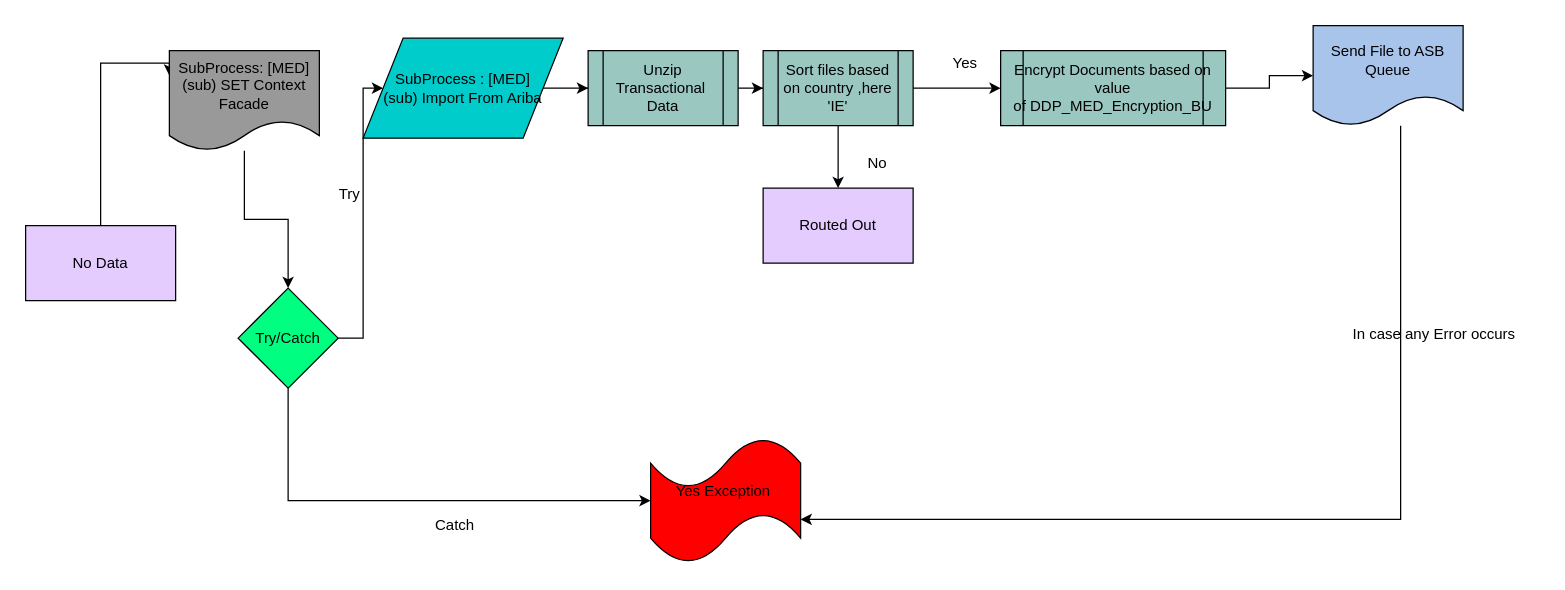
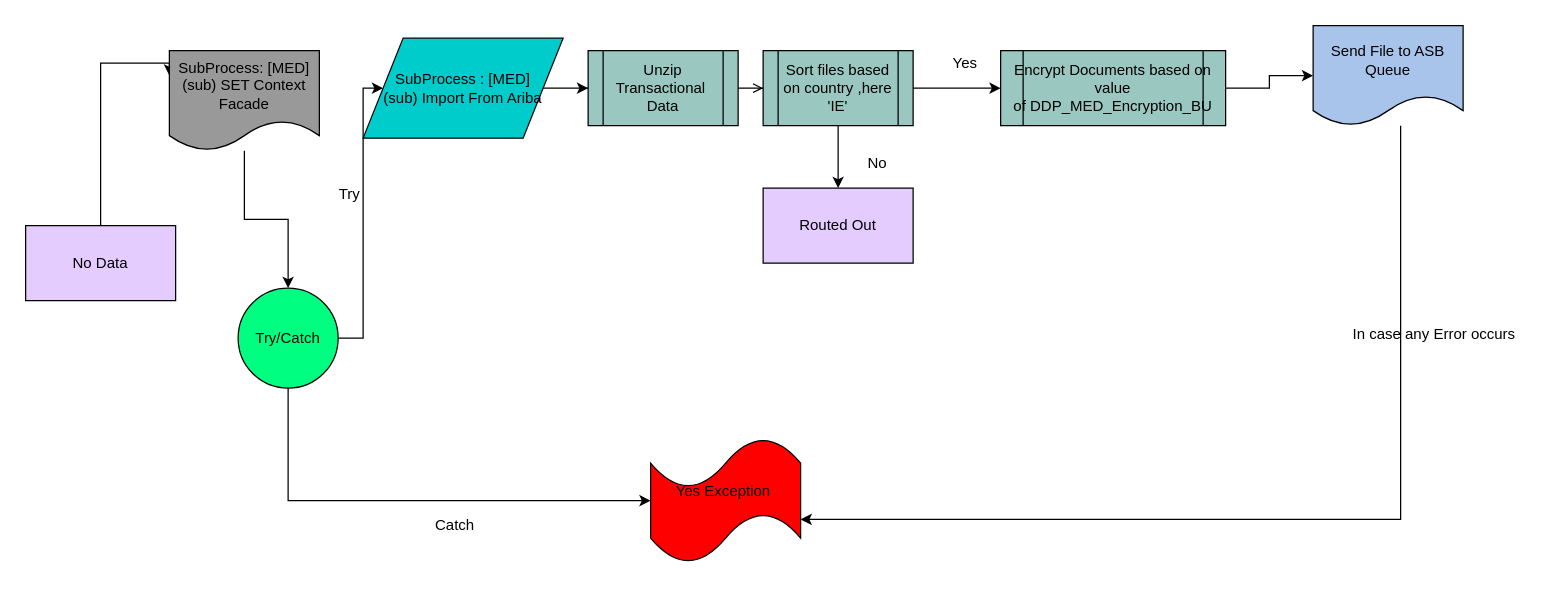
- <mxCell id="12" value="" style="edgeStyle=orthogonalEdgeStyle;rounded=0;orthogonalLoop=1;jettySize=auto;html=1;" edge="1" parent="1" source="13" target="16"><mxGeometry relative="1" as="geometry" /></mxCell>
+ <mxCell id="12" value="" style="edgeStyle=orthogonalEdgeStyle;rounded=0;orthogonalLoop=1;jettySize=auto;html=1;endArrow=open;" edge="1" parent="1" source="13" target="16"><mxGeometry relative="1" as="geometry" /></mxCell>
- <mxCell id="8" value="Try/Catch" style="rhombus;whiteSpace=wrap;html=1;fillColor=#00FF80;" vertex="1" parent="1"><mxGeometry x="190" y="230" width="80" height="80" as="geometry" /></mxCell>
+ <mxCell id="8" value="Try/Catch" style="ellipse;whiteSpace=wrap;html=1;fillColor=#00FF80;" vertex="1" parent="1"><mxGeometry x="190" y="230" width="80" height="80" as="geometry" /></mxCell>
